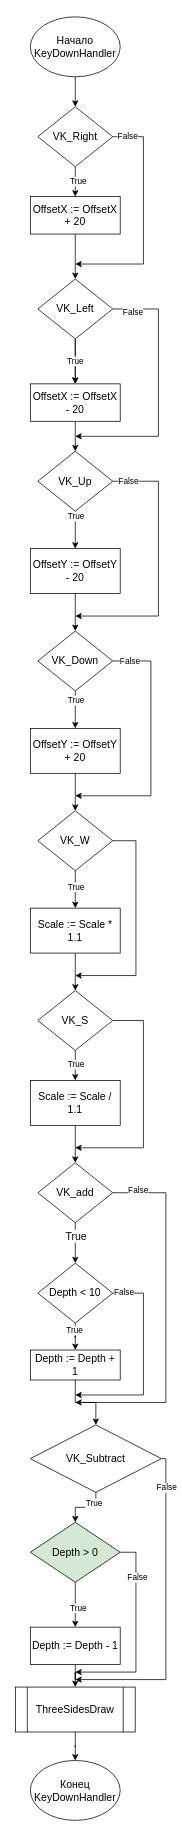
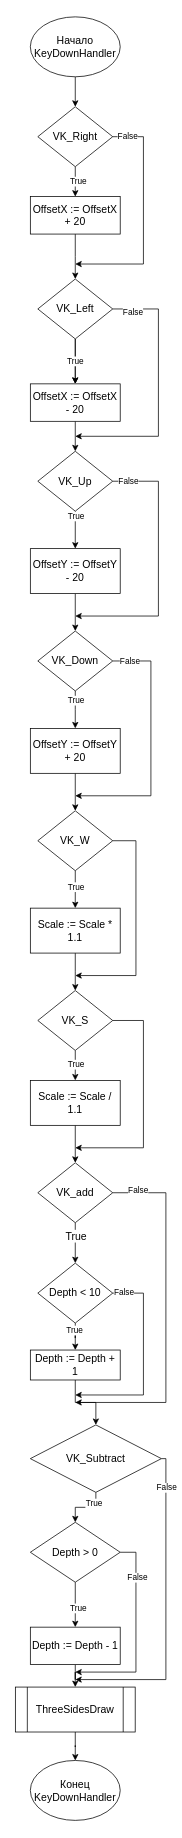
- <mxCell id="65" value="&lt;font style=&quot;font-size: 14px;&quot;&gt;Depth &amp;gt; 0&lt;/font&gt;" style="rhombus;whiteSpace=wrap;html=1;fillColor=#d5e8d4;" vertex="1" parent="1"><mxGeometry x="40" y="2030" width="120" height="80" as="geometry" /></mxCell>
+ <mxCell id="65" value="&lt;font style=&quot;font-size: 14px;&quot;&gt;Depth &amp;gt; 0&lt;/font&gt;" style="rhombus;whiteSpace=wrap;html=1;" vertex="1" parent="1"><mxGeometry x="40" y="2030" width="120" height="80" as="geometry" /></mxCell>
